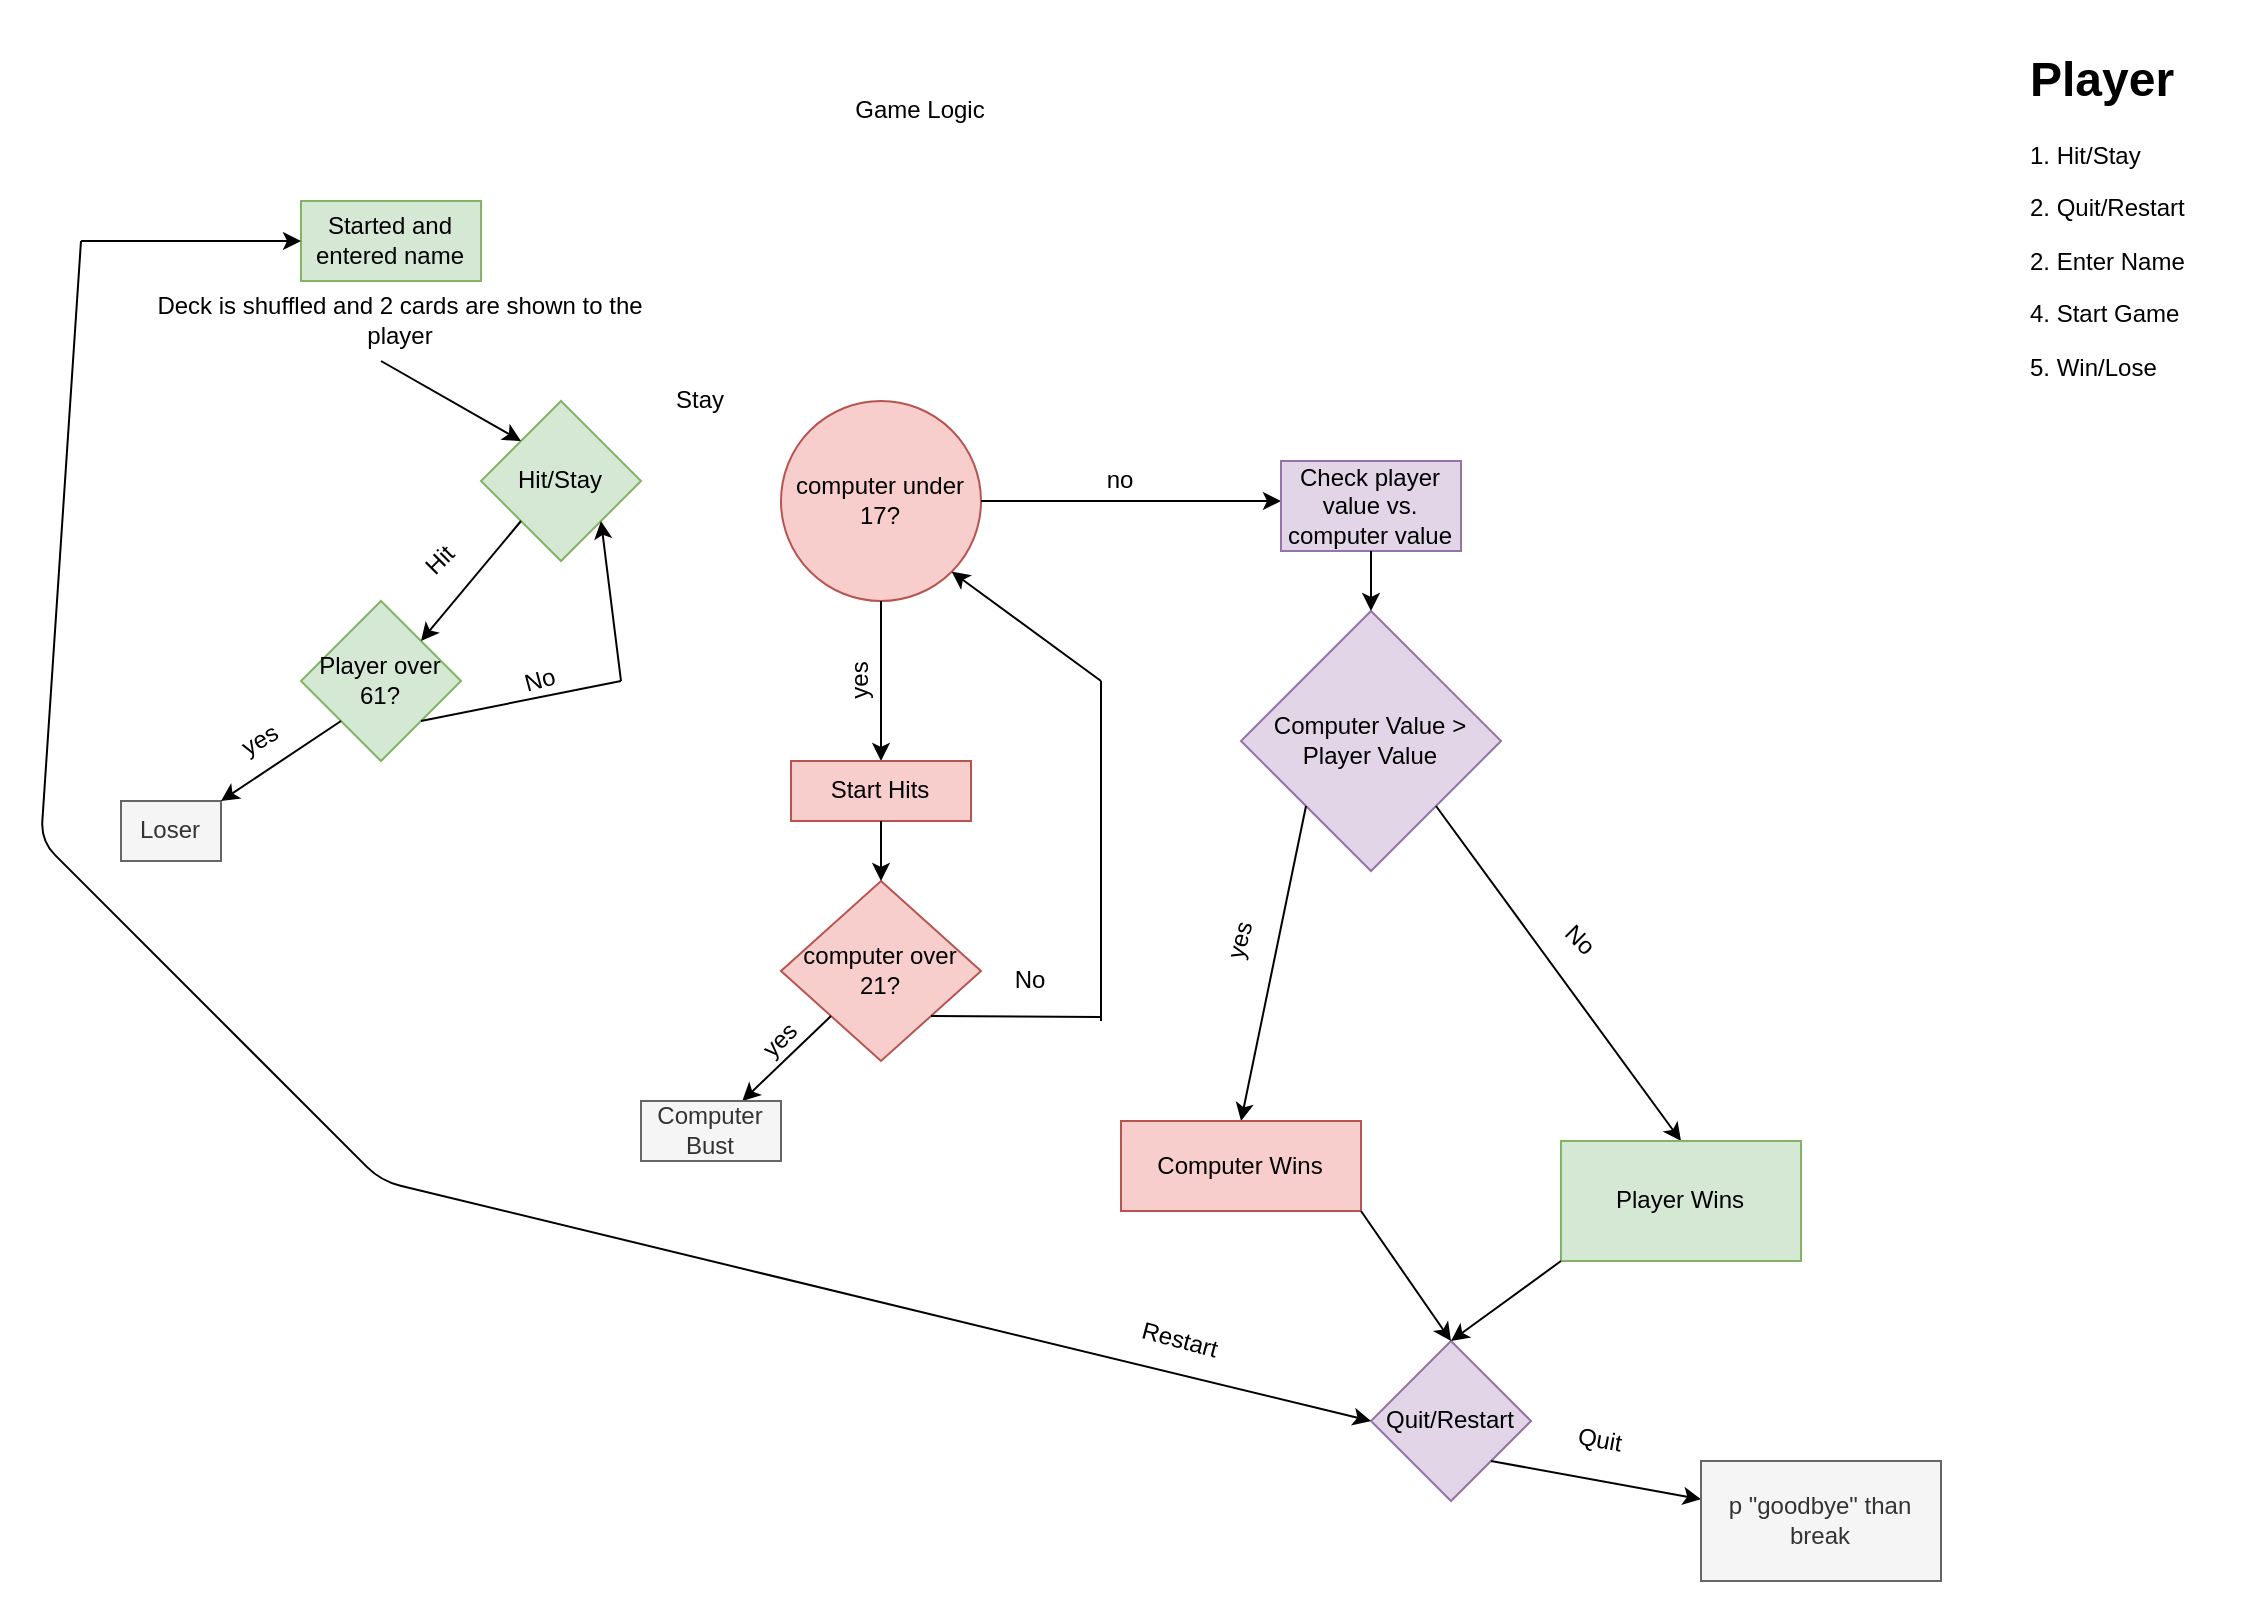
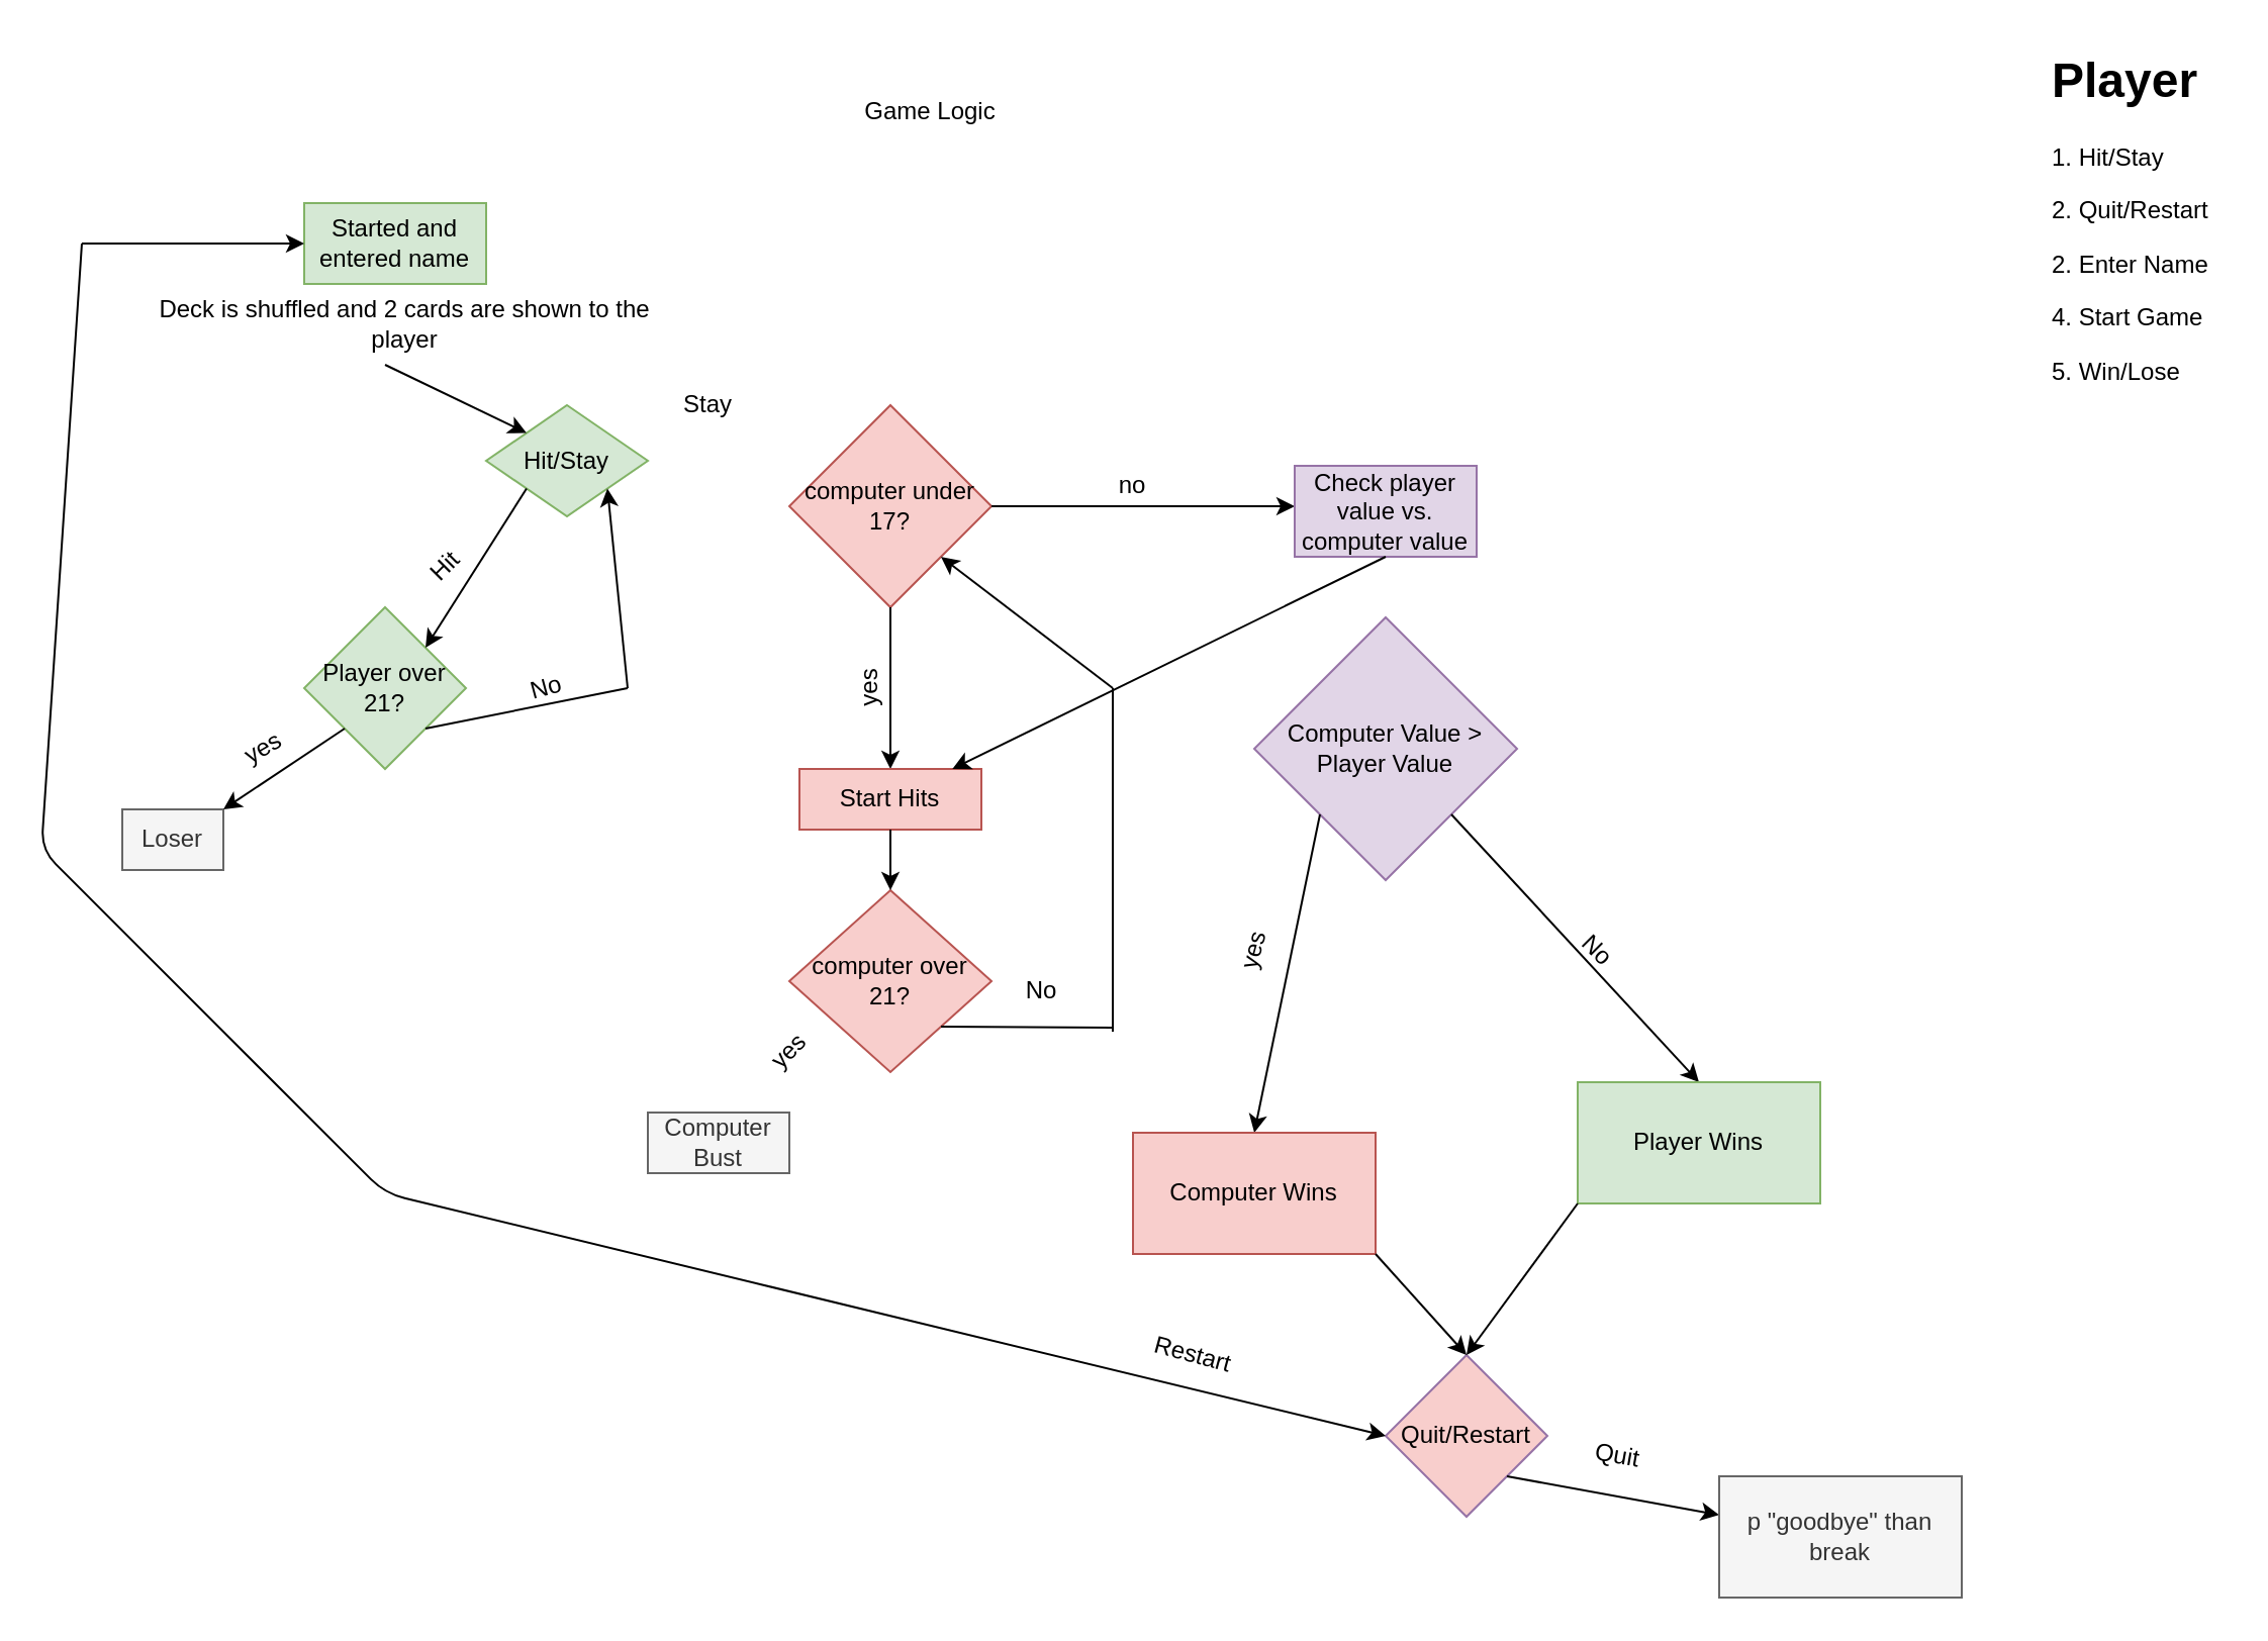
- <mxCell id="3" value="Hit/Stay" style="rhombus;whiteSpace=wrap;html=1;fillColor=#d5e8d4;strokeColor=#82b366;" vertex="1" parent="1"><mxGeometry x="240" y="200" width="80" height="80" as="geometry" /></mxCell>
+ <mxCell id="3" value="Hit/Stay" style="rhombus;whiteSpace=wrap;html=1;fillColor=#d5e8d4;strokeColor=#82b366;" vertex="1" parent="1"><mxGeometry x="240" y="200" width="80" height="55" as="geometry" /></mxCell>
- <mxCell id="19" value="computer under 17?" style="ellipse;whiteSpace=wrap;html=1;fillColor=#f8cecc;strokeColor=#b85450;" vertex="1" parent="1"><mxGeometry x="390" y="200" width="100" height="100" as="geometry" /></mxCell>
+ <mxCell id="19" value="computer under 17?" style="rhombus;whiteSpace=wrap;html=1;fillColor=#f8cecc;strokeColor=#b85450;" vertex="1" parent="1"><mxGeometry x="390" y="200" width="100" height="100" as="geometry" /></mxCell>
- <mxCell id="37" value="" style="endArrow=classic;html=1;exitX=0.5;exitY=1;exitDx=0;exitDy=0;entryX=0.5;entryY=0;entryDx=0;entryDy=0;" edge="1" parent="1" source="26" target="27"><mxGeometry width="50" height="50" relative="1" as="geometry"><mxPoint x="390" y="420" as="sourcePoint" /><mxPoint x="440" y="370" as="targetPoint" /></mxGeometry></mxCell>
+ <mxCell id="37" value="" style="endArrow=classic;html=1;exitX=0.5;exitY=1;exitDx=0;exitDy=0;" edge="1" parent="1" source="26" target="22"><mxGeometry width="50" height="50" relative="1" as="geometry"><mxPoint x="390" y="420" as="sourcePoint" /><mxPoint x="440" y="370" as="targetPoint" /></mxGeometry></mxCell>
- <mxCell id="10" value="Player over 61?" style="rhombus;whiteSpace=wrap;html=1;fillColor=#d5e8d4;strokeColor=#82b366;" vertex="1" parent="1"><mxGeometry x="150" y="300" width="80" height="80" as="geometry" /></mxCell>
+ <mxCell id="10" value="Player over 21?" style="rhombus;whiteSpace=wrap;html=1;fillColor=#d5e8d4;strokeColor=#82b366;" vertex="1" parent="1"><mxGeometry x="150" y="300" width="80" height="80" as="geometry" /></mxCell>
- <mxCell id="29" value="" style="endArrow=classic;html=1;exitX=0;exitY=1;exitDx=0;exitDy=0;" edge="1" parent="1" source="28" target="30"><mxGeometry width="50" height="50" relative="1" as="geometry"><mxPoint x="325" y="570" as="sourcePoint" /><mxPoint x="350" y="550" as="targetPoint" /></mxGeometry></mxCell>
- <mxCell id="40" value="Computer Wins" style="rounded=0;whiteSpace=wrap;html=1;fillColor=#f8cecc;strokeColor=#b85450;" vertex="1" parent="1"><mxGeometry x="560" y="560" width="120" height="45" as="geometry" /></mxCell>
+ <mxCell id="40" value="Computer Wins" style="rounded=0;whiteSpace=wrap;html=1;fillColor=#f8cecc;strokeColor=#b85450;" vertex="1" parent="1"><mxGeometry x="560" y="560" width="120" height="60" as="geometry" /></mxCell>
- <mxCell id="41" value="Player Wins" style="rounded=0;whiteSpace=wrap;html=1;fillColor=#d5e8d4;strokeColor=#82b366;" vertex="1" parent="1"><mxGeometry x="780" y="570" width="120" height="60" as="geometry" /></mxCell>
+ <mxCell id="41" value="Player Wins" style="rounded=0;whiteSpace=wrap;html=1;fillColor=#d5e8d4;strokeColor=#82b366;" vertex="1" parent="1"><mxGeometry x="780" y="535" width="120" height="60" as="geometry" /></mxCell>
- <mxCell id="7" value="Quit/Restart" style="rhombus;whiteSpace=wrap;html=1;fillColor=#e1d5e7;strokeColor=#9673a6;" vertex="1" parent="1"><mxGeometry x="685" y="670" width="80" height="80" as="geometry" /></mxCell>
+ <mxCell id="7" value="Quit/Restart" style="rhombus;whiteSpace=wrap;html=1;fillColor=#f8cecc;strokeColor=#9673a6;" vertex="1" parent="1"><mxGeometry x="685" y="670" width="80" height="80" as="geometry" /></mxCell>
